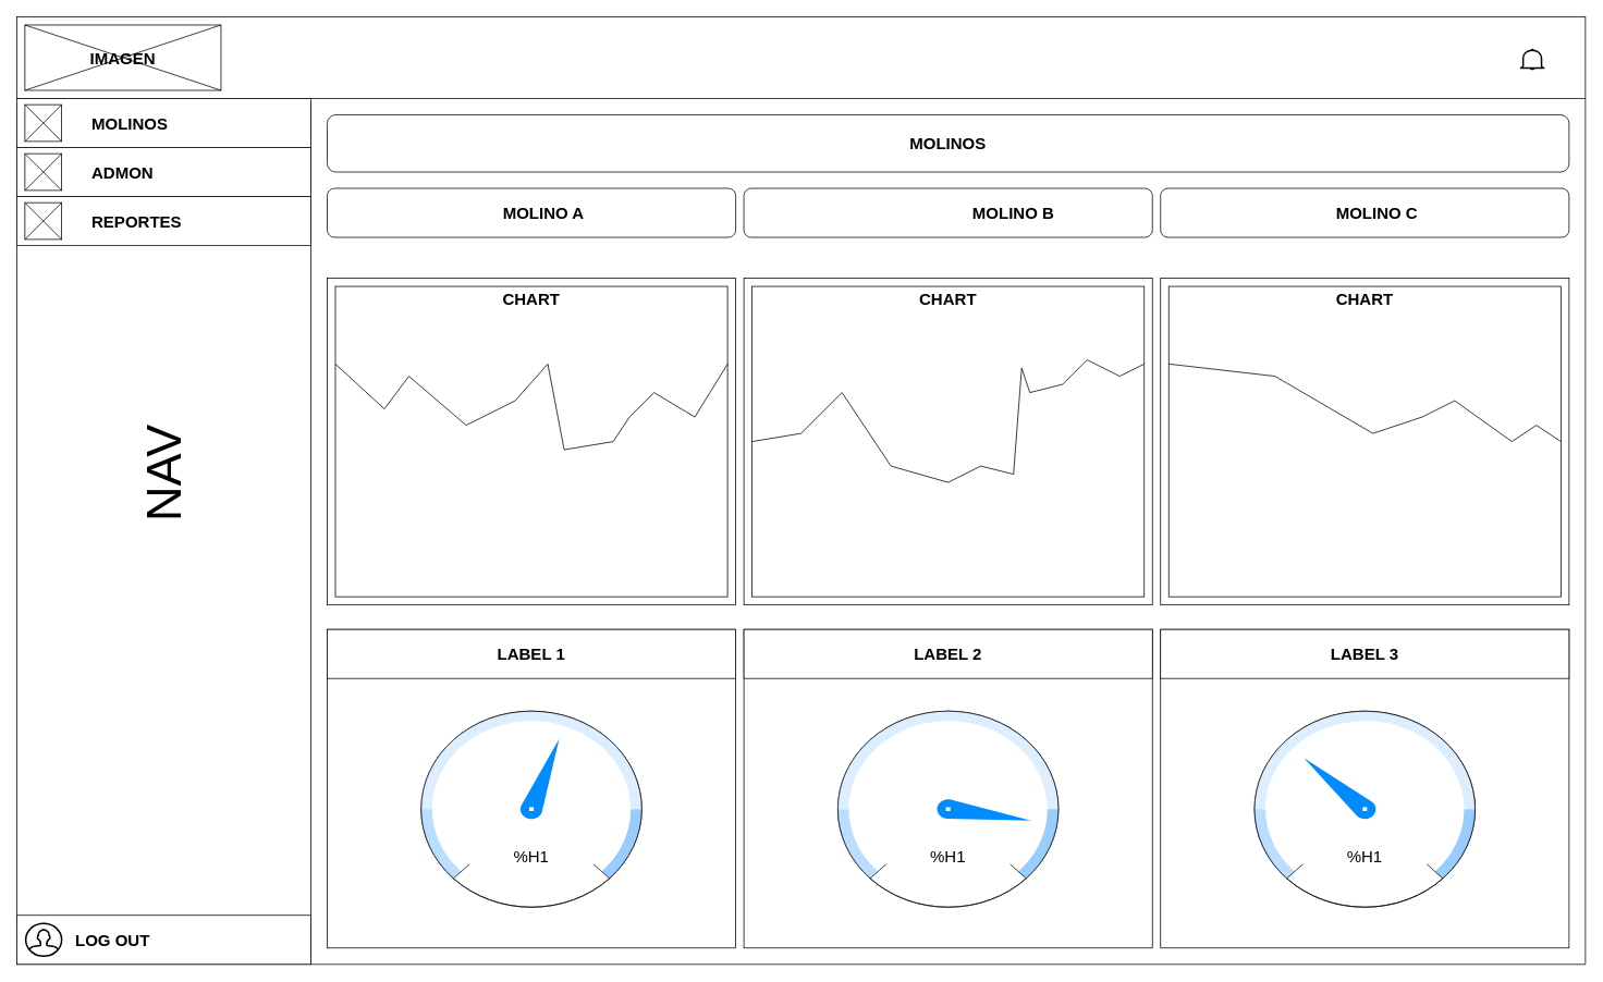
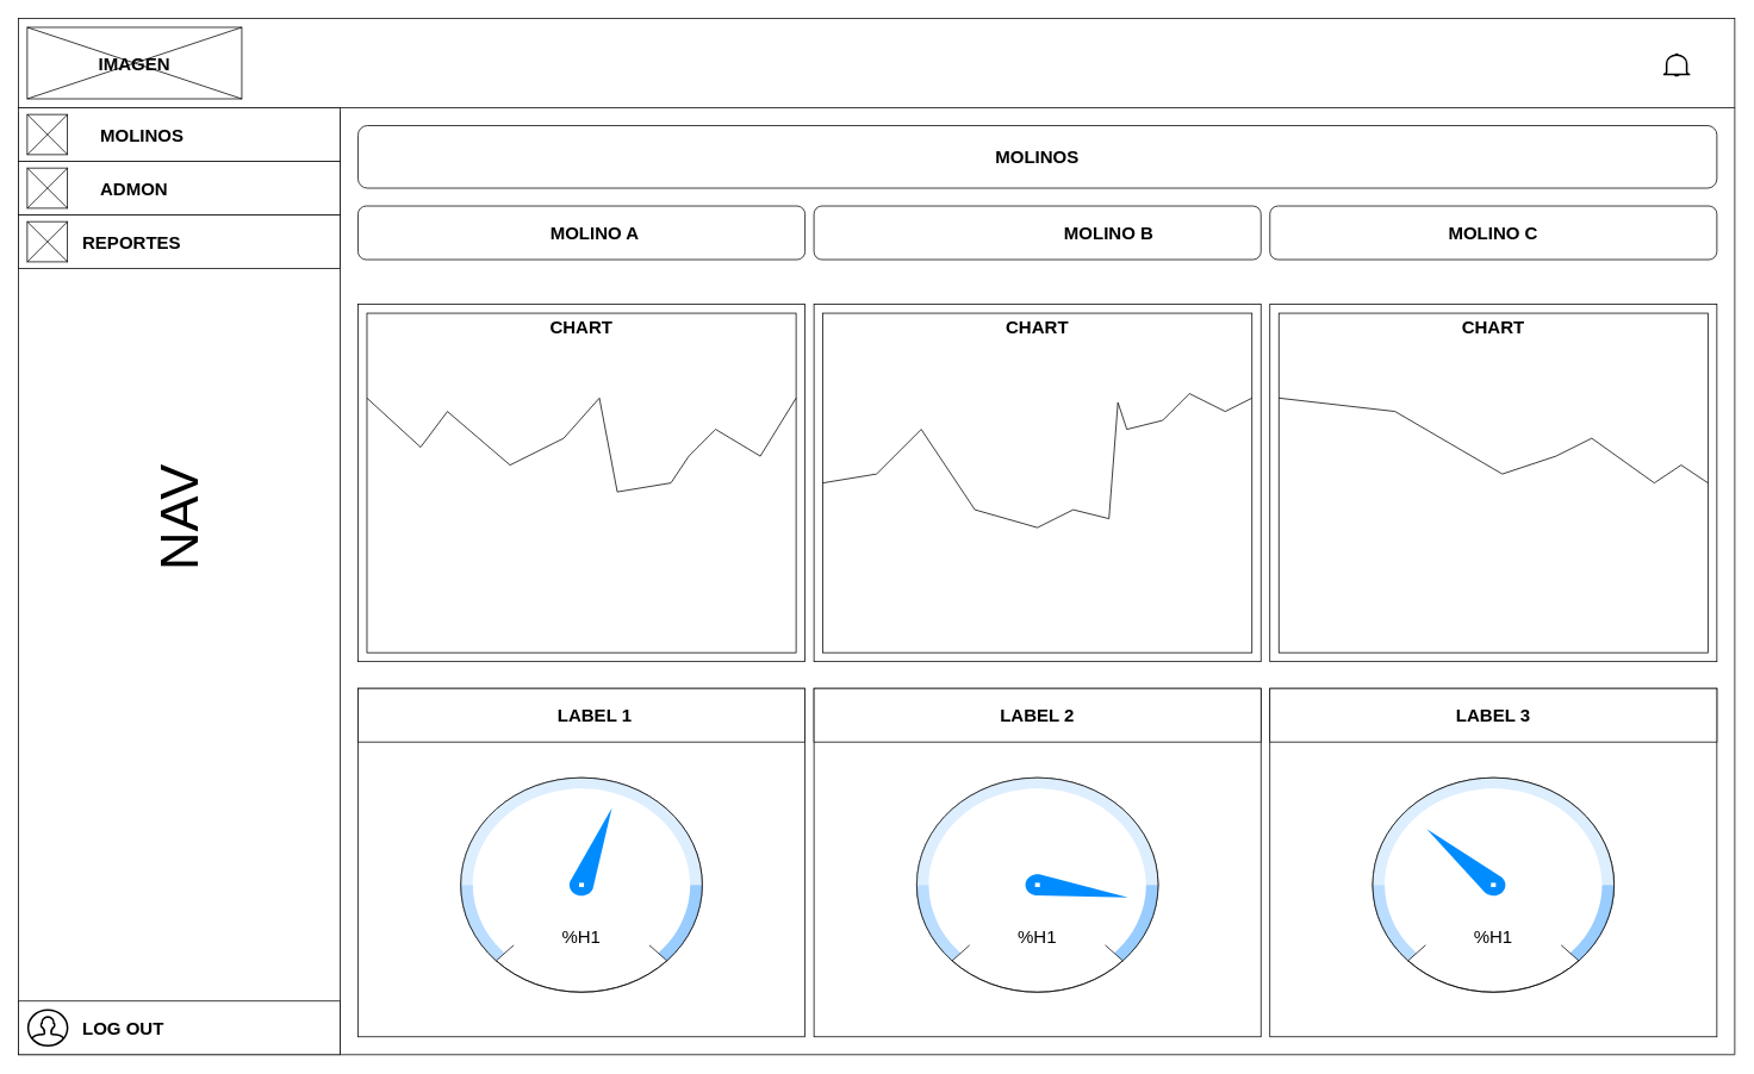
- <mxCell id="26" value="&lt;div style=&quot;text-align: justify;&quot;&gt;&lt;span style=&quot;font-size: 20px;&quot;&gt;&lt;b&gt;MOLINO C&lt;/b&gt;&lt;/span&gt;&lt;/div&gt;" style="text;html=1;strokeColor=none;fillColor=none;align=center;verticalAlign=middle;whiteSpace=wrap;rounded=0;" vertex="1" parent="1"><mxGeometry x="1555" y="245" width="260" height="30" as="geometry" /></mxCell>
+ <mxCell id="26" value="&lt;div style=&quot;text-align: justify;&quot;&gt;&lt;span style=&quot;font-size: 20px;&quot;&gt;&lt;b&gt;MOLINO C&lt;/b&gt;&lt;/span&gt;&lt;/div&gt;" style="text;html=1;strokeColor=none;fillColor=none;align=center;verticalAlign=middle;whiteSpace=wrap;rounded=0;" vertex="1" parent="1"><mxGeometry x="1540" y="245" width="260" height="30" as="geometry" /></mxCell>
- <mxCell id="53" value="&lt;div style=&quot;&quot;&gt;&lt;span style=&quot;font-size: 20px;&quot;&gt;&lt;b&gt;REPORTES&lt;/b&gt;&lt;/span&gt;&lt;/div&gt;" style="text;html=1;strokeColor=none;fillColor=none;align=left;verticalAlign=middle;whiteSpace=wrap;rounded=0;" vertex="1" parent="1"><mxGeometry x="110" y="255" width="100" height="30" as="geometry" /></mxCell>
+ <mxCell id="53" value="&lt;div style=&quot;&quot;&gt;&lt;span style=&quot;font-size: 20px;&quot;&gt;&lt;b&gt;REPORTES&lt;/b&gt;&lt;/span&gt;&lt;/div&gt;" style="text;html=1;strokeColor=none;fillColor=none;align=left;verticalAlign=middle;whiteSpace=wrap;rounded=0;" vertex="1" parent="1"><mxGeometry x="90" y="255" width="100" height="30" as="geometry" /></mxCell>
- <mxCell id="60" value="&lt;div style=&quot;text-align: justify;&quot;&gt;&lt;span style=&quot;font-size: 20px;&quot;&gt;&lt;b&gt;LABEL 1&lt;/b&gt;&lt;/span&gt;&lt;/div&gt;" style="text;html=1;strokeColor=none;fillColor=none;align=center;verticalAlign=middle;whiteSpace=wrap;rounded=0;" vertex="1" parent="1"><mxGeometry x="520" y="785" width="260" height="30" as="geometry" /></mxCell>
+ <mxCell id="60" value="&lt;div style=&quot;text-align: justify;&quot;&gt;&lt;span style=&quot;font-size: 20px;&quot;&gt;&lt;b&gt;LABEL 1&lt;/b&gt;&lt;/span&gt;&lt;/div&gt;" style="text;html=1;strokeColor=none;fillColor=none;align=center;verticalAlign=middle;whiteSpace=wrap;rounded=0;" vertex="1" parent="1"><mxGeometry x="535" y="785" width="260" height="30" as="geometry" /></mxCell>
